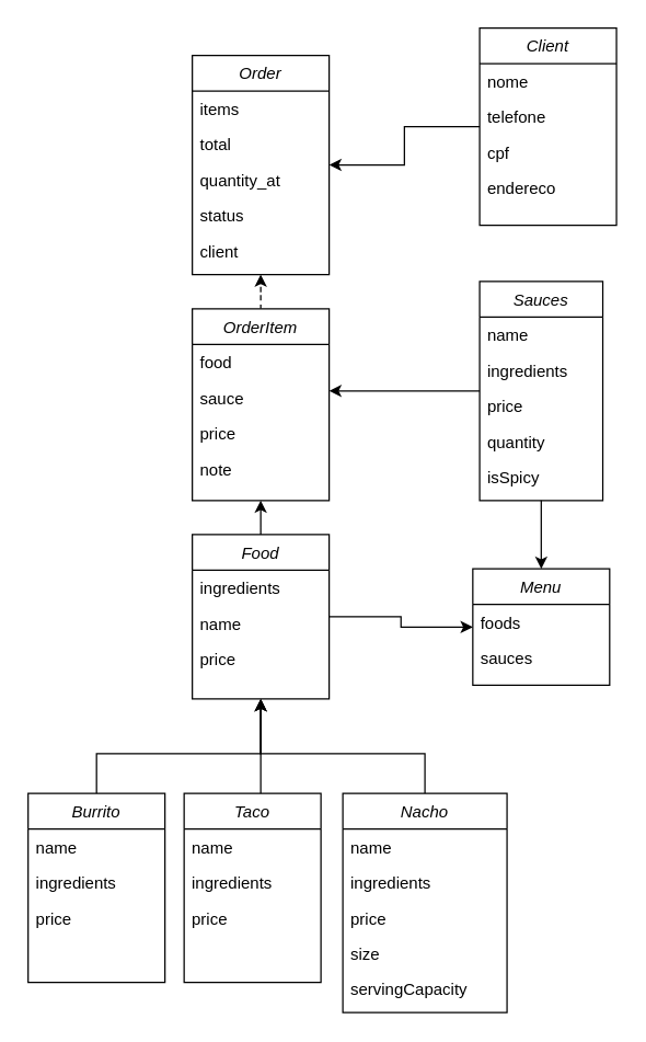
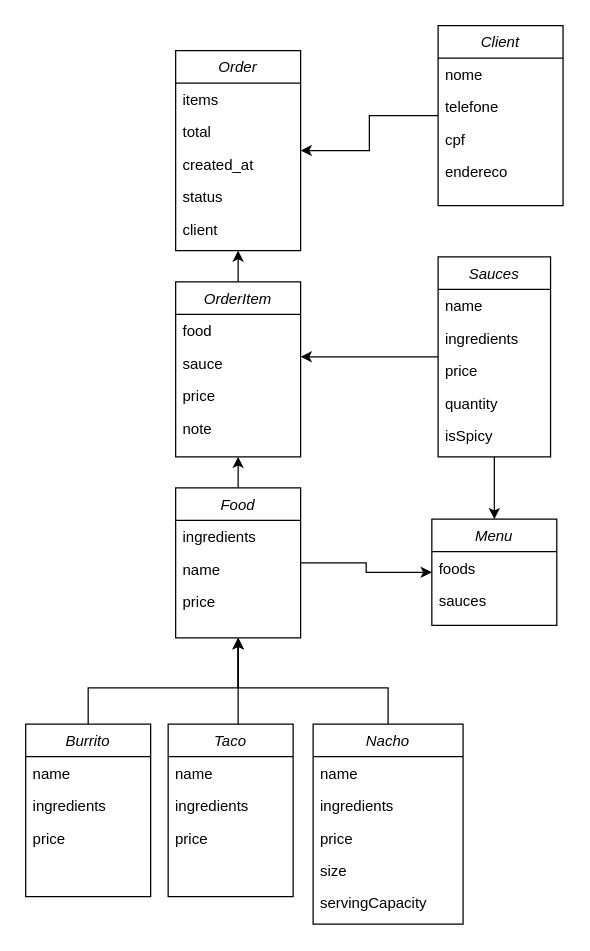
- <mxCell id="39" value="quantity_at" style="text;align=left;verticalAlign=top;spacingLeft=4;spacingRight=4;overflow=hidden;rotatable=0;points=[[0,0.5],[1,0.5]];portConstraint=eastwest;rounded=0;shadow=0;html=0;" parent="36" vertex="1"><mxGeometry y="78" width="100" height="26" as="geometry" /></mxCell>
+ <mxCell id="39" value="created_at" style="text;align=left;verticalAlign=top;spacingLeft=4;spacingRight=4;overflow=hidden;rotatable=0;points=[[0,0.5],[1,0.5]];portConstraint=eastwest;rounded=0;shadow=0;html=0;" parent="36" vertex="1"><mxGeometry y="78" width="100" height="26" as="geometry" /></mxCell>
- <mxCell id="42" style="edgeStyle=orthogonalEdgeStyle;rounded=0;orthogonalLoop=1;jettySize=auto;html=1;dashed=1;" parent="1" source="43" target="36" edge="1"><mxGeometry relative="1" as="geometry" /></mxCell>
+ <mxCell id="42" style="edgeStyle=orthogonalEdgeStyle;rounded=0;orthogonalLoop=1;jettySize=auto;html=1;" parent="1" source="43" target="36" edge="1"><mxGeometry relative="1" as="geometry" /></mxCell>
